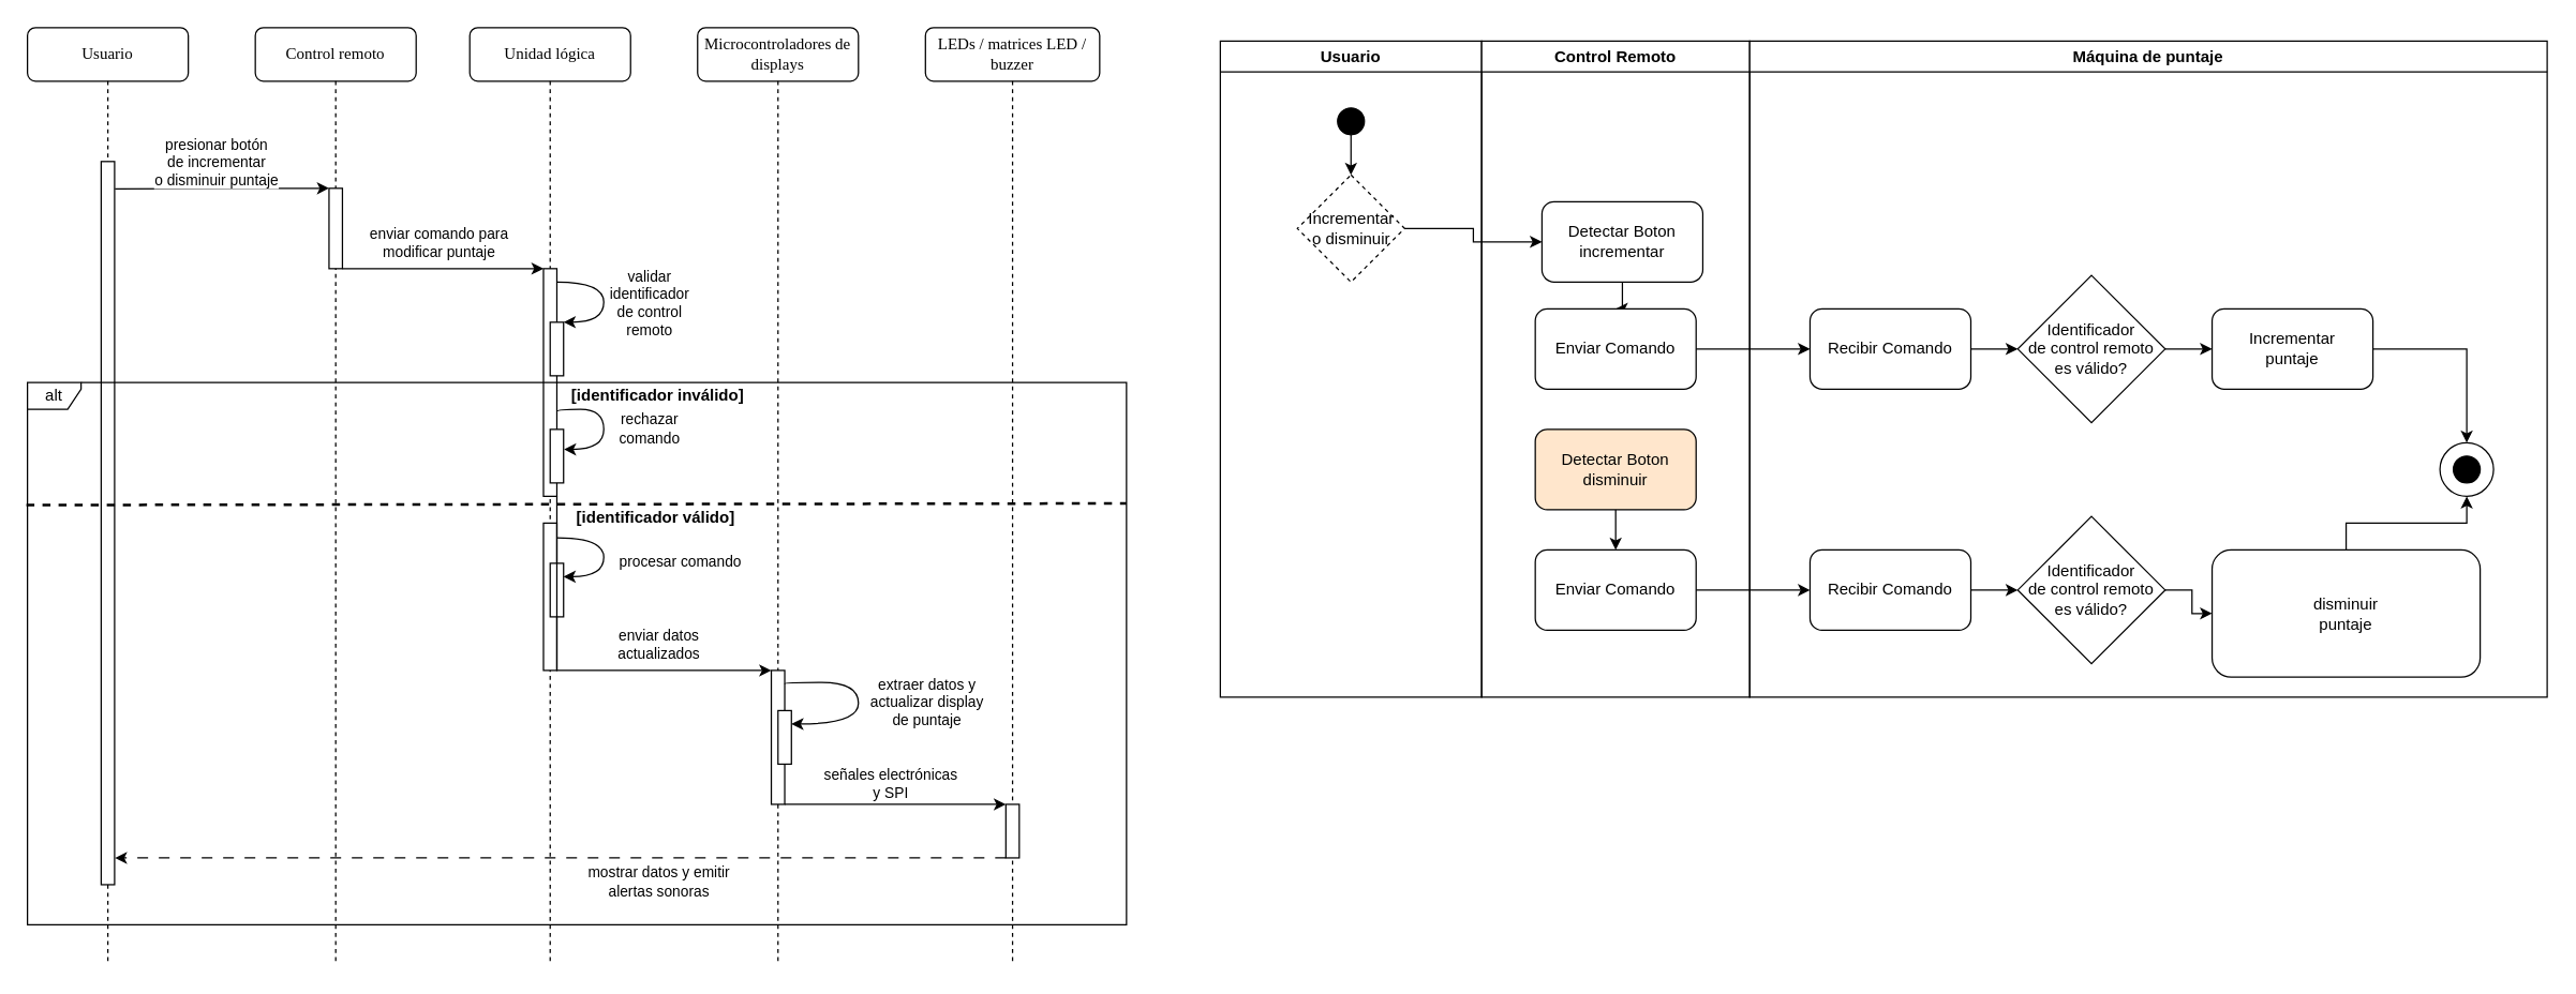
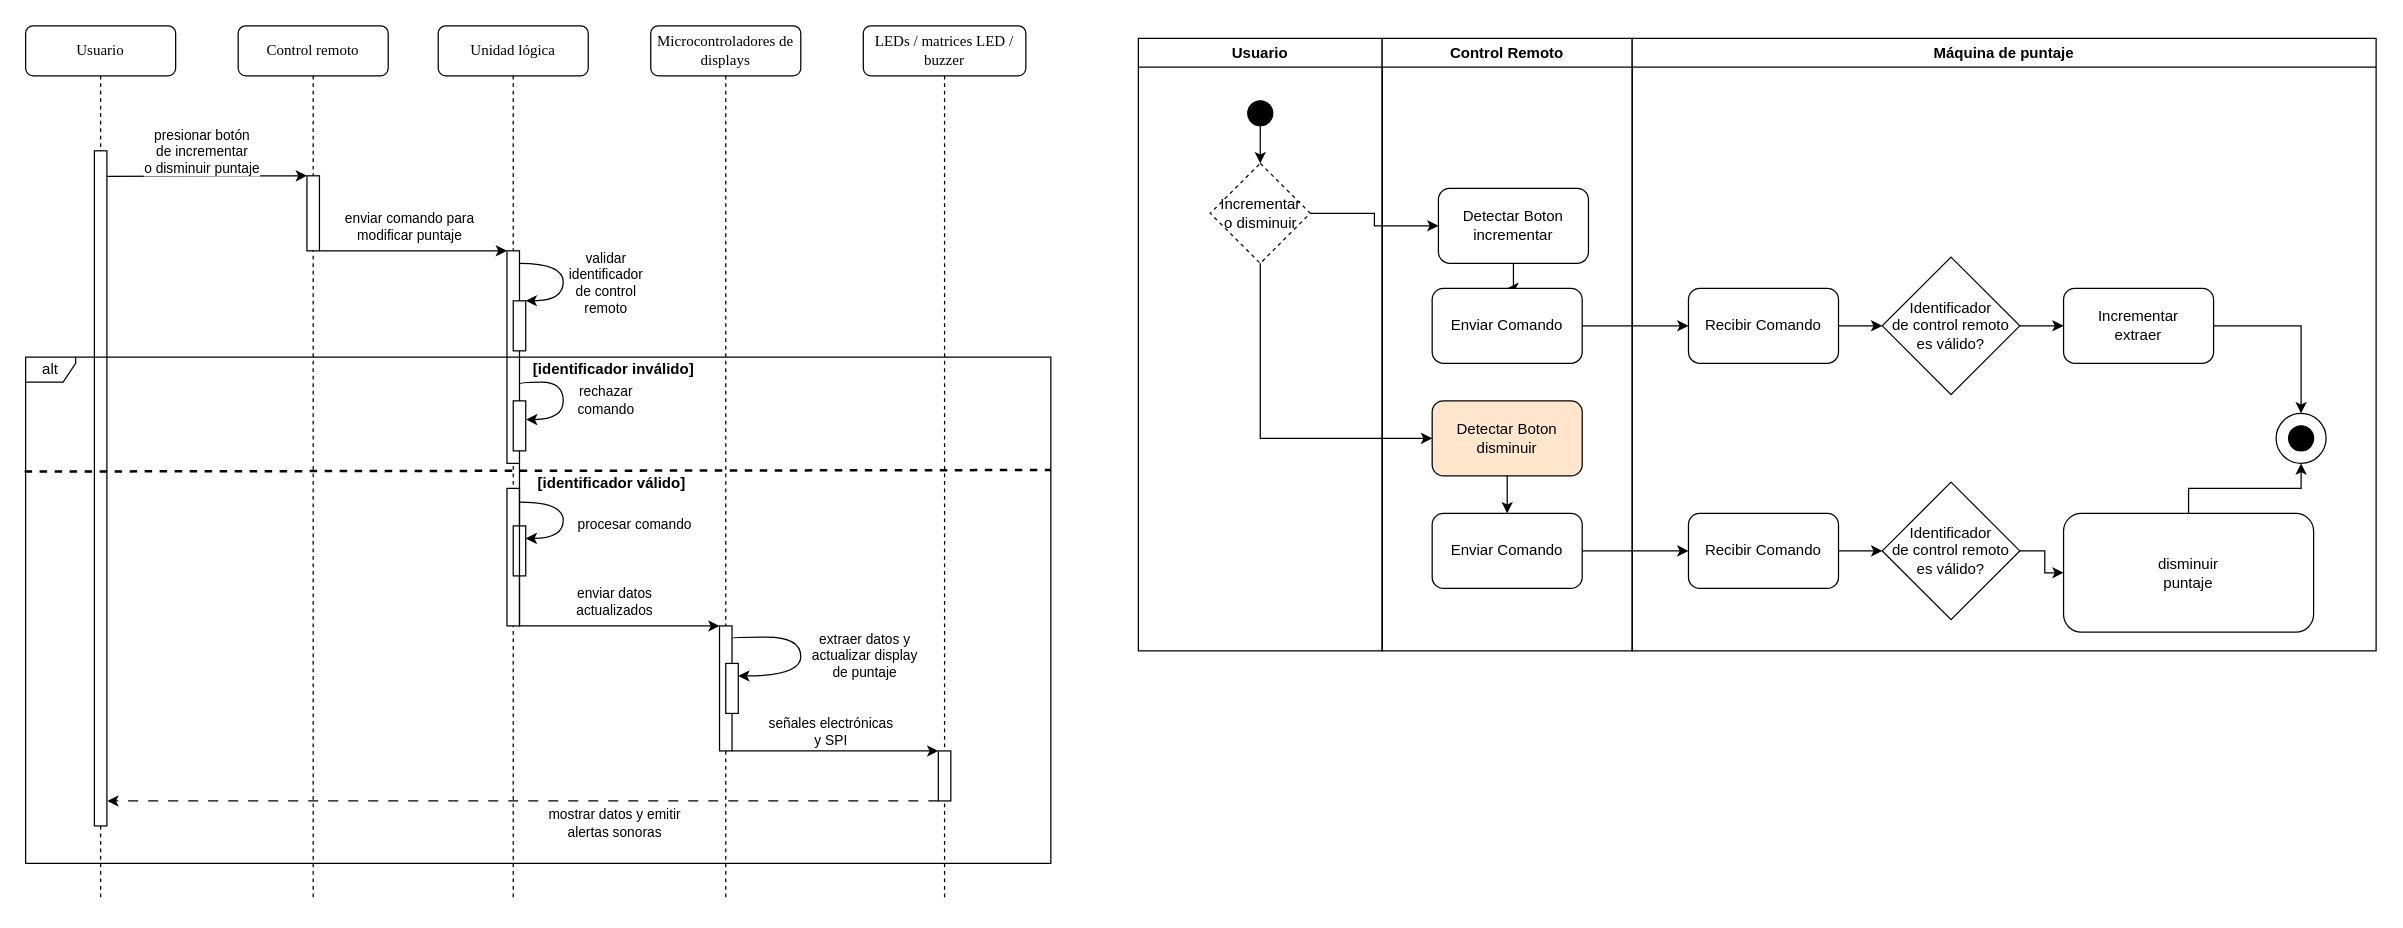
- <mxCell id="55" value="Incrementar&lt;br&gt;puntaje" style="rounded=1;whiteSpace=wrap;html=1;" parent="49" vertex="1"><mxGeometry x="345" y="200" width="120" height="60" as="geometry" /></mxCell>
+ <mxCell id="55" value="Incrementar&lt;br&gt;extraer" style="rounded=1;whiteSpace=wrap;html=1;" parent="49" vertex="1"><mxGeometry x="345" y="200" width="120" height="60" as="geometry" /></mxCell>
+ <mxCell id="67" style="edgeStyle=orthogonalEdgeStyle;rounded=0;orthogonalLoop=1;jettySize=auto;html=1;" parent="1" source="5" target="8" edge="1"><mxGeometry relative="1" as="geometry"><Array as="points"><mxPoint x="1008" y="350" /></Array></mxGeometry></mxCell>
